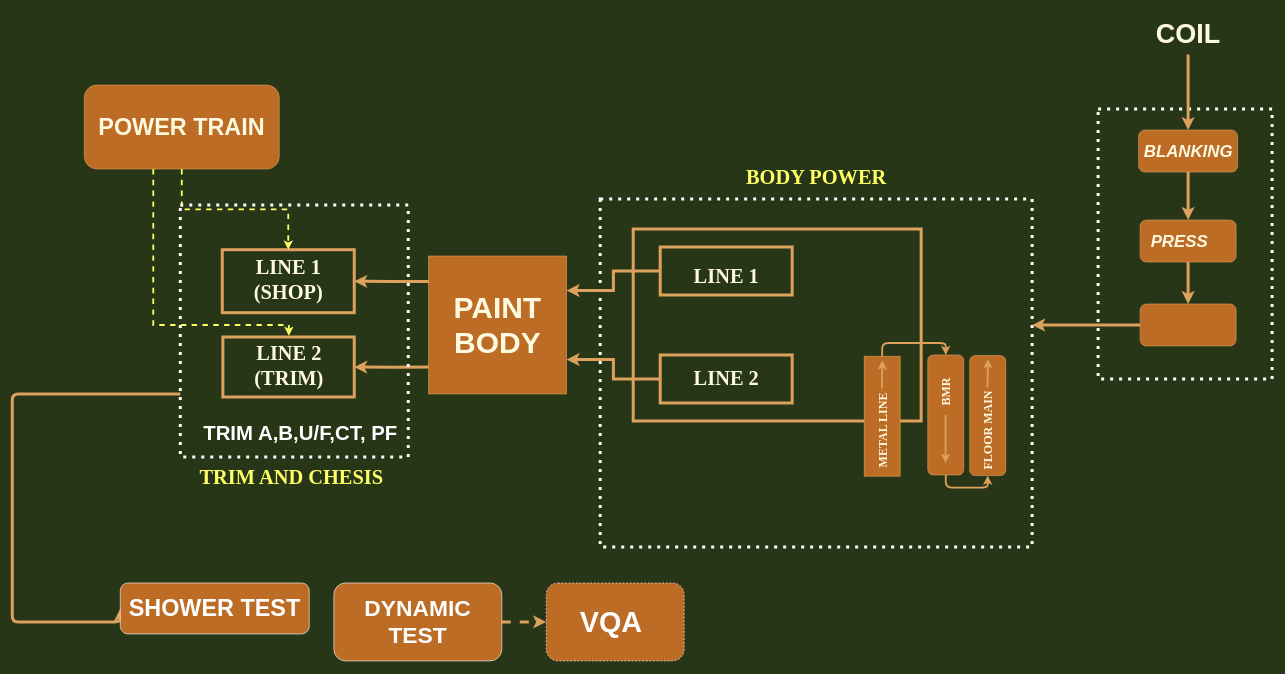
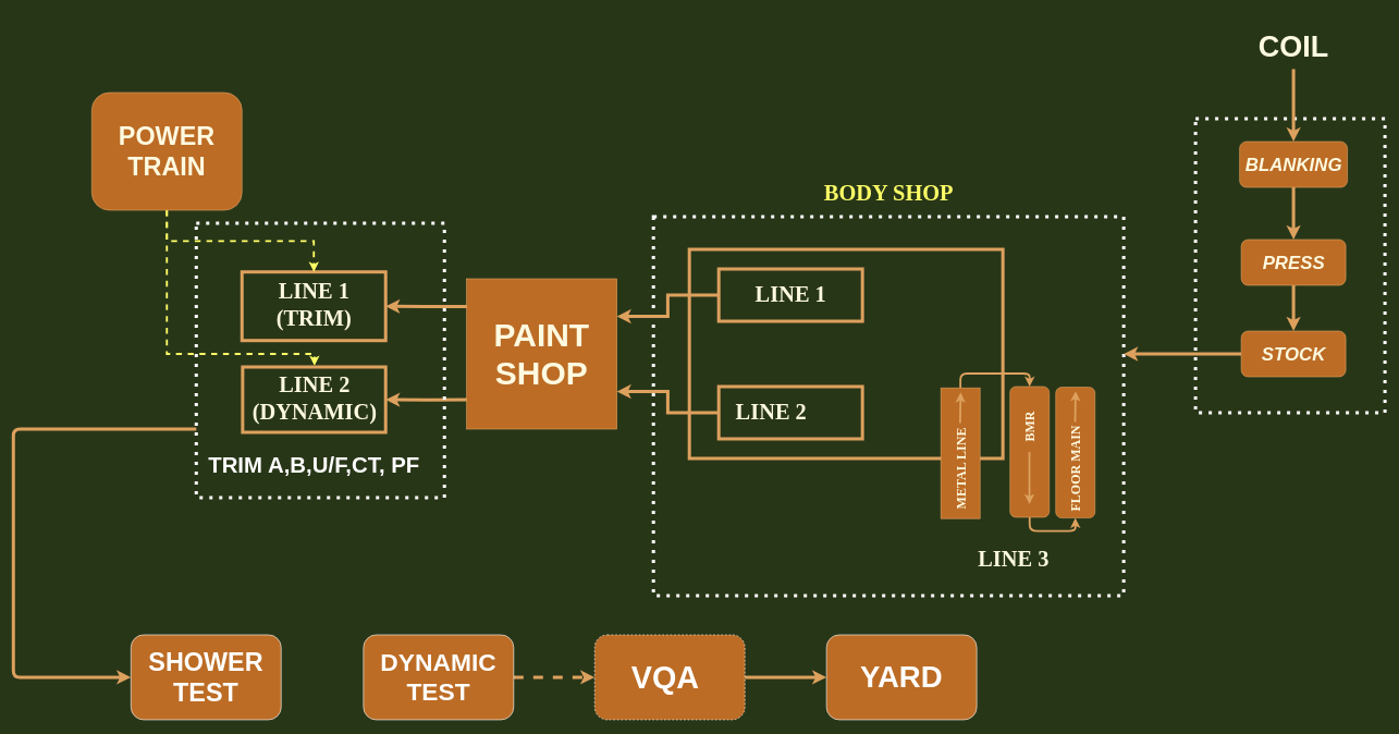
- <mxCell id="7" value="&lt;font style=&quot;font-size: 45px;&quot;&gt;COIL&lt;/font&gt;" style="text;html=1;resizable=0;autosize=1;align=center;verticalAlign=middle;points=[];fillColor=none;strokeColor=none;rounded=0;sketch=0;fontColor=#FEFAE0;fontStyle=1;fontSize=28;" parent="1" vertex="1"><mxGeometry x="1915" y="20" width="130" height="70" as="geometry" /></mxCell>
+ <mxCell id="7" value="&lt;font style=&quot;font-size: 45px;&quot;&gt;COIL&lt;/font&gt;" style="text;html=1;resizable=0;autosize=1;align=center;verticalAlign=middle;points=[];fillColor=none;strokeColor=none;rounded=0;sketch=0;fontColor=#FEFAE0;fontStyle=1;fontSize=28;" parent="1" vertex="1"><mxGeometry x="1915" y="35" width="130" height="70" as="geometry" /></mxCell>
- <mxCell id="45" value="&lt;b&gt;&lt;font style=&quot;font-size: 39px;&quot;&gt;POWER TRAIN&lt;/font&gt;&lt;/b&gt;" style="rounded=1;whiteSpace=wrap;html=1;fontSize=34;fillColor=#BC6C25;strokeColor=#DDA15E;fontColor=#FEFAE0;" vertex="1" parent="1"><mxGeometry x="140" y="141" width="325" height="140" as="geometry" /></mxCell>
+ <mxCell id="45" value="&lt;b&gt;&lt;font style=&quot;font-size: 39px;&quot;&gt;POWER TRAIN&lt;/font&gt;&lt;/b&gt;" style="rounded=1;whiteSpace=wrap;html=1;fontSize=34;fillColor=#BC6C25;strokeColor=#DDA15E;fontColor=#FEFAE0;" vertex="1" parent="1"><mxGeometry x="140" y="141" width="230" height="180" as="geometry" /></mxCell>
- <mxCell id="34" value="BODY POWER" style="text;html=1;resizable=0;autosize=1;align=center;verticalAlign=middle;points=[];fillColor=none;strokeColor=none;rounded=0;sketch=0;fontFamily=Tahoma;fontSize=34;fontColor=#FFFF66;fontStyle=1" parent="1" vertex="1"><mxGeometry x="1245" y="271" width="230" height="50" as="geometry" /></mxCell>
+ <mxCell id="34" value="BODY SHOP" style="text;html=1;resizable=0;autosize=1;align=center;verticalAlign=middle;points=[];fillColor=none;strokeColor=none;rounded=0;sketch=0;fontFamily=Tahoma;fontSize=34;fontColor=#FFFF66;fontStyle=1" parent="1" vertex="1"><mxGeometry x="1245" y="271" width="230" height="50" as="geometry" /></mxCell>
- <mxCell id="11" value="&lt;b&gt;&lt;i&gt;PRESS&lt;/i&gt;&lt;/b&gt;" style="text;html=1;resizable=0;autosize=1;align=center;verticalAlign=middle;points=[];fillColor=none;strokeColor=none;rounded=0;sketch=0;fontSize=28;fontColor=#FEFAE0;" parent="1" vertex="1"><mxGeometry x="1905" y="376" width="120" height="50" as="geometry" /></mxCell>
+ <mxCell id="11" value="&lt;b&gt;&lt;i&gt;PRESS&lt;/i&gt;&lt;/b&gt;" style="text;html=1;resizable=0;autosize=1;align=center;verticalAlign=middle;points=[];fillColor=none;strokeColor=none;rounded=0;sketch=0;fontSize=28;fontColor=#FEFAE0;" parent="1" vertex="1"><mxGeometry x="1920" y="376" width="120" height="50" as="geometry" /></mxCell>
- <mxCell id="32" value="LINE 1" style="text;html=1;resizable=0;autosize=1;align=center;verticalAlign=middle;points=[];fillColor=none;strokeColor=none;rounded=0;sketch=0;fontFamily=Tahoma;fontSize=34;fontColor=#FEFAE0;fontStyle=1" parent="1" vertex="1"><mxGeometry x="1140" y="436" width="140" height="50" as="geometry" /></mxCell>
+ <mxCell id="32" value="LINE 1" style="text;html=1;resizable=0;autosize=1;align=center;verticalAlign=middle;points=[];fillColor=none;strokeColor=none;rounded=0;sketch=0;fontFamily=Tahoma;fontSize=34;fontColor=#FEFAE0;fontStyle=1" parent="1" vertex="1"><mxGeometry x="1140" y="426" width="140" height="50" as="geometry" /></mxCell>
- <mxCell id="39" value="LINE 1&lt;br&gt;(SHOP)" style="text;html=1;resizable=0;autosize=1;align=center;verticalAlign=middle;points=[];fillColor=none;strokeColor=none;rounded=0;sketch=0;fontFamily=Tahoma;fontSize=34;fontColor=#FEFAE0;fontStyle=1" vertex="1" parent="1"><mxGeometry x="405" y="416" width="150" height="100" as="geometry" /></mxCell>
+ <mxCell id="39" value="LINE 1&lt;br&gt;(TRIM)" style="text;html=1;resizable=0;autosize=1;align=center;verticalAlign=middle;points=[];fillColor=none;strokeColor=none;rounded=0;sketch=0;fontFamily=Tahoma;fontSize=34;fontColor=#FEFAE0;fontStyle=1" vertex="1" parent="1"><mxGeometry x="405" y="416" width="150" height="100" as="geometry" /></mxCell>
- <mxCell id="37" value="&lt;font style=&quot;font-size: 50px;&quot;&gt;&lt;b&gt;PAINT &lt;br&gt;BODY&lt;/b&gt;&lt;/font&gt;" style="whiteSpace=wrap;html=1;aspect=fixed;fillColor=#BC6C25;strokeColor=#DDA15E;fontColor=#FEFAE0;" vertex="1" parent="1"><mxGeometry x="714" y="426" width="230" height="230" as="geometry" /></mxCell>
+ <mxCell id="37" value="&lt;font style=&quot;font-size: 50px;&quot;&gt;&lt;b&gt;PAINT &lt;br&gt;SHOP&lt;/b&gt;&lt;/font&gt;" style="whiteSpace=wrap;html=1;aspect=fixed;fillColor=#BC6C25;strokeColor=#DDA15E;fontColor=#FEFAE0;" vertex="1" parent="1"><mxGeometry x="714" y="426" width="230" height="230" as="geometry" /></mxCell>
+ <mxCell id="14" value="&lt;b&gt;&lt;i&gt;STOCK&lt;/i&gt;&lt;/b&gt;" style="text;html=1;resizable=0;autosize=1;align=center;verticalAlign=middle;points=[];fillColor=none;strokeColor=none;rounded=0;sketch=0;fontSize=28;fontColor=#FEFAE0;" parent="1" vertex="1"><mxGeometry x="1920" y="516" width="120" height="50" as="geometry" /></mxCell>
- <mxCell id="41" value="LINE 2&lt;br&gt;(TRIM)" style="text;html=1;resizable=0;autosize=1;align=center;verticalAlign=middle;points=[];fillColor=none;strokeColor=none;rounded=0;sketch=0;fontFamily=Tahoma;fontSize=34;fontColor=#FEFAE0;fontStyle=1" vertex="1" parent="1"><mxGeometry x="406" y="559" width="150" height="100" as="geometry" /></mxCell>
+ <mxCell id="41" value="LINE 2&lt;br&gt;(DYNAMIC)" style="text;html=1;resizable=0;autosize=1;align=center;verticalAlign=middle;points=[];fillColor=none;strokeColor=none;rounded=0;sketch=0;fontFamily=Tahoma;fontSize=34;fontColor=#FEFAE0;fontStyle=1" vertex="1" parent="1"><mxGeometry x="406" y="559" width="150" height="100" as="geometry" /></mxCell>
- <mxCell id="33" value="LINE 2" style="text;html=1;resizable=0;autosize=1;align=center;verticalAlign=middle;points=[];fillColor=none;strokeColor=none;rounded=0;sketch=0;fontFamily=Tahoma;fontSize=34;fontColor=#FEFAE0;fontStyle=1" parent="1" vertex="1"><mxGeometry x="1140" y="606" width="140" height="50" as="geometry" /></mxCell>
+ <mxCell id="33" value="LINE 2" style="text;html=1;resizable=0;autosize=1;align=center;verticalAlign=middle;points=[];fillColor=none;strokeColor=none;rounded=0;sketch=0;fontFamily=Tahoma;fontSize=34;fontColor=#FEFAE0;fontStyle=1" parent="1" vertex="1"><mxGeometry x="1110" y="606" width="140" height="50" as="geometry" /></mxCell>
- <mxCell id="42" value="&lt;font size=&quot;1&quot; color=&quot;#ffffff&quot;&gt;&lt;b style=&quot;font-size: 34px;&quot;&gt;TRIM A,B,U/F,CT, PF&lt;/b&gt;&lt;/font&gt;" style="text;html=1;resizable=0;autosize=1;align=center;verticalAlign=middle;points=[];fillColor=none;strokeColor=none;rounded=0;fontSize=50;fontColor=#FEFAE0;" vertex="1" parent="1"><mxGeometry x="325" y="681" width="350" height="70" as="geometry" /></mxCell>
+ <mxCell id="42" value="&lt;font size=&quot;1&quot; color=&quot;#ffffff&quot;&gt;&lt;b style=&quot;font-size: 34px;&quot;&gt;TRIM A,B,U/F,CT, PF&lt;/b&gt;&lt;/font&gt;" style="text;html=1;resizable=0;autosize=1;align=center;verticalAlign=middle;points=[];fillColor=none;strokeColor=none;rounded=0;fontSize=50;fontColor=#FEFAE0;" vertex="1" parent="1"><mxGeometry x="305" y="671" width="350" height="70" as="geometry" /></mxCell>
- <mxCell id="48" value="TRIM AND CHESIS" style="text;html=1;resizable=0;autosize=1;align=center;verticalAlign=middle;points=[];fillColor=none;strokeColor=none;rounded=0;sketch=0;fontFamily=Tahoma;fontSize=34;fontColor=#FFFF66;fontStyle=1" vertex="1" parent="1"><mxGeometry x="315" y="771" width="340" height="50" as="geometry" /></mxCell>
+ <mxCell id="27" value="LINE 3" style="text;html=1;resizable=0;autosize=1;align=center;verticalAlign=middle;points=[];fillColor=none;strokeColor=none;rounded=0;sketch=0;fontFamily=Tahoma;fontSize=34;fontColor=#FEFAE0;fontStyle=1" parent="1" vertex="1"><mxGeometry x="1481" y="831" width="140" height="50" as="geometry" /></mxCell>
- <mxCell id="49" value="&lt;font color=&quot;#ffffff&quot; style=&quot;font-size: 39px;&quot;&gt;&lt;b&gt;SHOWER TEST&lt;/b&gt;&lt;/font&gt;" style="rounded=1;whiteSpace=wrap;html=1;sketch=0;fontColor=#FFFF66;strokeColor=#FFFFFF;fillColor=#BC6C25;" vertex="1" parent="1"><mxGeometry x="200" y="971" width="315" height="85" as="geometry" /></mxCell>
+ <mxCell id="49" value="&lt;font color=&quot;#ffffff&quot; style=&quot;font-size: 39px;&quot;&gt;&lt;b&gt;SHOWER TEST&lt;/b&gt;&lt;/font&gt;" style="rounded=1;whiteSpace=wrap;html=1;sketch=0;fontColor=#FFFF66;strokeColor=#FFFFFF;fillColor=#BC6C25;" vertex="1" parent="1"><mxGeometry x="200" y="971" width="230" height="130" as="geometry" /></mxCell>
- <mxCell id="51" value="&lt;b&gt;&lt;font color=&quot;#ffffff&quot; style=&quot;font-size: 38px;&quot;&gt;DYNAMIC TEST&lt;/font&gt;&lt;/b&gt;" style="rounded=1;whiteSpace=wrap;html=1;sketch=0;fontColor=#FFFF66;strokeColor=#FFFFFF;fillColor=#BC6C25;" vertex="1" parent="1"><mxGeometry x="556" y="971" width="280" height="130" as="geometry" /></mxCell>
+ <mxCell id="51" value="&lt;b&gt;&lt;font color=&quot;#ffffff&quot; style=&quot;font-size: 38px;&quot;&gt;DYNAMIC TEST&lt;/font&gt;&lt;/b&gt;" style="rounded=1;whiteSpace=wrap;html=1;sketch=0;fontColor=#FFFF66;strokeColor=#FFFFFF;fillColor=#BC6C25;" vertex="1" parent="1"><mxGeometry x="556" y="971" width="230" height="130" as="geometry" /></mxCell>
+ <mxCell id="52" style="edgeStyle=orthogonalEdgeStyle;curved=0;rounded=1;sketch=0;orthogonalLoop=1;jettySize=auto;html=1;entryX=0;entryY=0.5;entryDx=0;entryDy=0;fontColor=#FF9933;strokeColor=#DDA15E;strokeWidth=5;fillColor=#BC6C25;" edge="1" parent="1" source="53" target="54"><mxGeometry relative="1" as="geometry" /></mxCell>
+ <mxCell id="54" value="&lt;font color=&quot;#ffffff&quot; style=&quot;font-size: 46px;&quot;&gt;&lt;b&gt;YARD&lt;/b&gt;&lt;/font&gt;" style="rounded=1;whiteSpace=wrap;html=1;sketch=0;fontColor=#FFFF66;strokeColor=#FFFFFF;fillColor=#BC6C25;" vertex="1" parent="1"><mxGeometry x="1265" y="971" width="230" height="130" as="geometry" /></mxCell>
